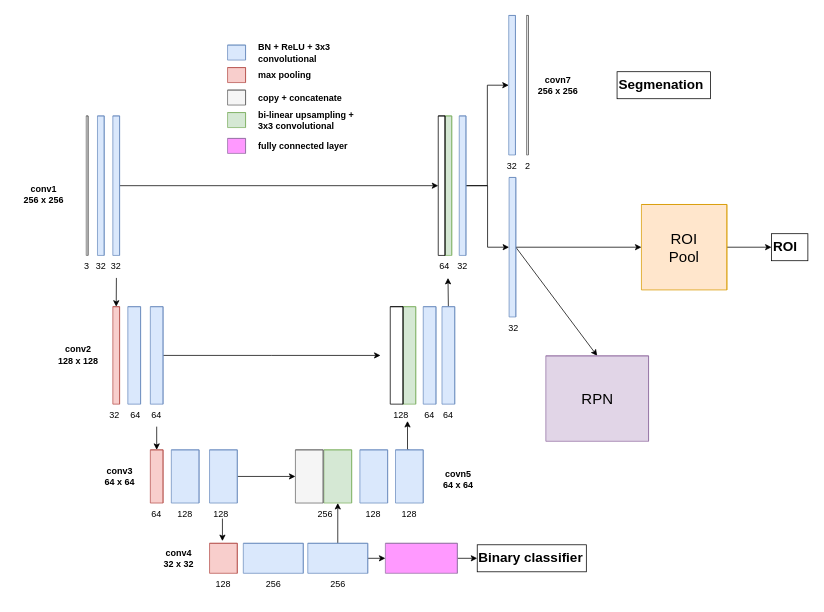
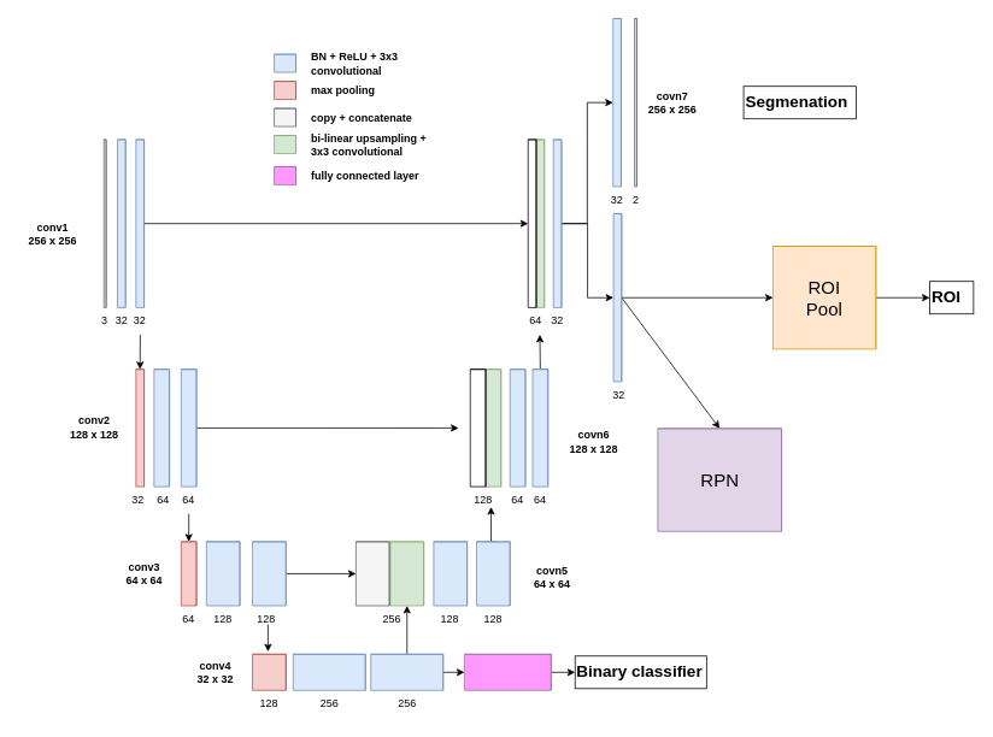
+ <mxCell id="28" value="&lt;b&gt;covn6&lt;br&gt;128 x 128&lt;br&gt;&lt;/b&gt;" style="text;html=1;strokeColor=none;fillColor=none;align=center;verticalAlign=middle;whiteSpace=wrap;rounded=0;" parent="1" vertex="1"><mxGeometry x="627" y="474" width="60" height="30" as="geometry" /></mxCell>
